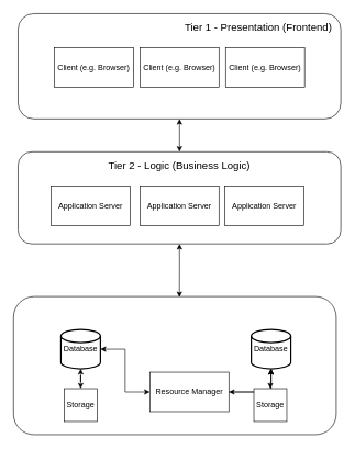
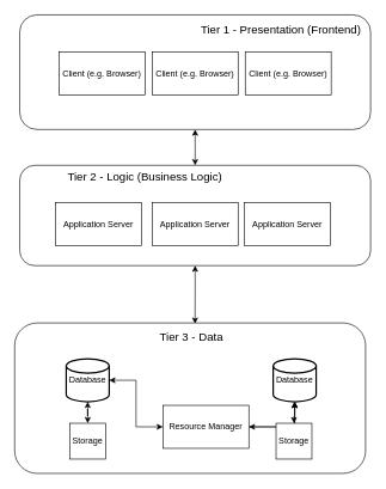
- <mxCell id="13" value="&lt;font style=&quot;font-size: 16px&quot;&gt;Tier 2 - Logic (Business Logic)&lt;/font&gt;" style="text;html=1;strokeColor=none;fillColor=none;align=center;verticalAlign=middle;whiteSpace=wrap;rounded=0;" vertex="1" parent="1"><mxGeometry x="152" y="240" width="240" height="20" as="geometry" /></mxCell>
+ <mxCell id="13" value="&lt;font style=&quot;font-size: 16px&quot;&gt;Tier 2 - Logic (Business Logic)&lt;/font&gt;" style="text;html=1;strokeColor=none;fillColor=none;align=center;verticalAlign=middle;whiteSpace=wrap;rounded=0;" vertex="1" parent="1"><mxGeometry x="82" y="235" width="240" height="20" as="geometry" /></mxCell>
+ <mxCell id="19" value="&lt;font style=&quot;font-size: 16px&quot;&gt;Tier 3 - Data&lt;/font&gt;" style="text;html=1;strokeColor=none;fillColor=none;align=center;verticalAlign=middle;whiteSpace=wrap;rounded=0;" vertex="1" parent="1"><mxGeometry x="147" y="460" width="240" height="20" as="geometry" /></mxCell>
